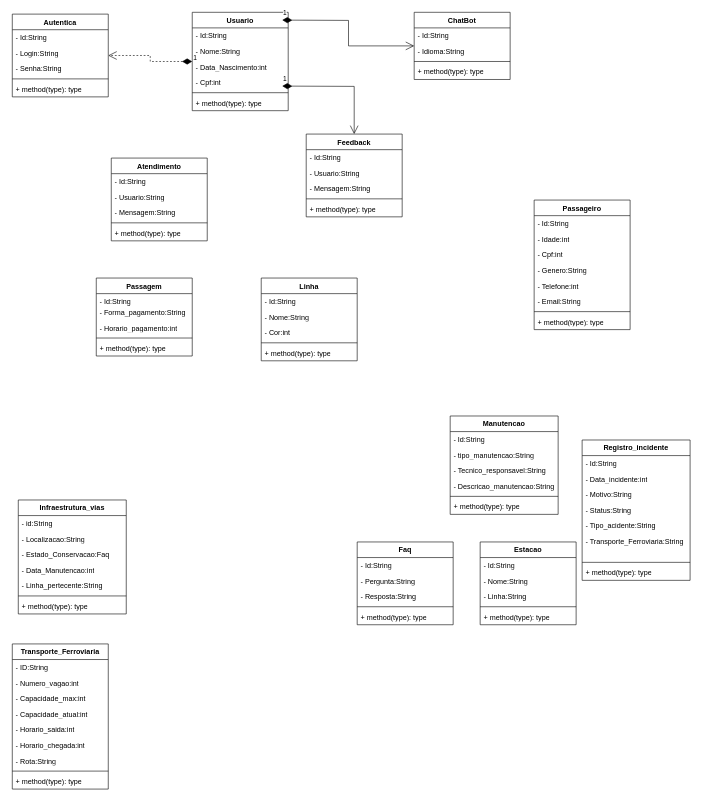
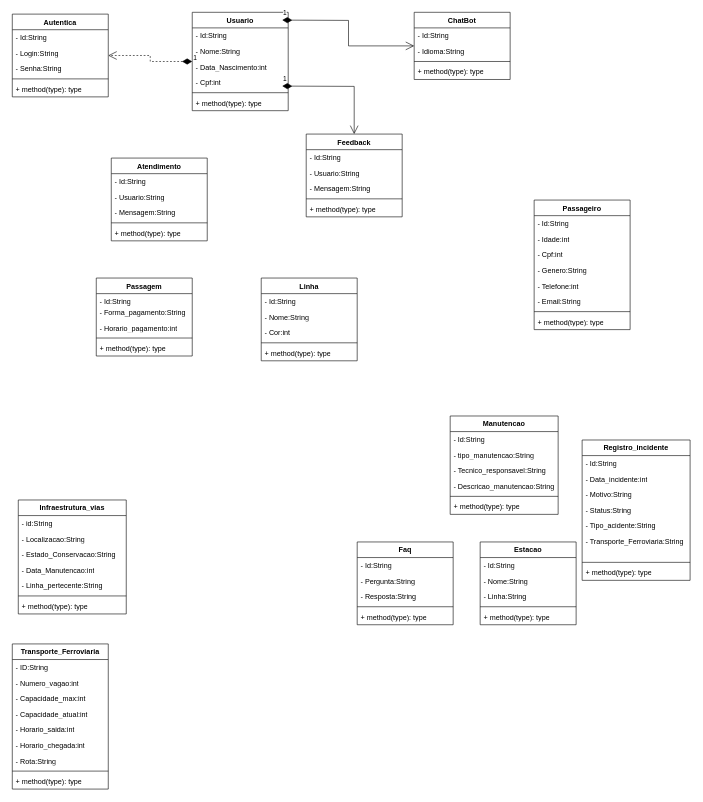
- <mxCell id="79" value="- Estado_Conservacao:Faq" style="text;strokeColor=none;fillColor=none;align=left;verticalAlign=top;spacingLeft=4;spacingRight=4;overflow=hidden;rotatable=0;points=[[0,0.5],[1,0.5]];portConstraint=eastwest;whiteSpace=wrap;html=1;" vertex="1" parent="76"><mxGeometry y="78" width="180" height="26" as="geometry" /></mxCell>
+ <mxCell id="79" value="- Estado_Conservacao:String" style="text;strokeColor=none;fillColor=none;align=left;verticalAlign=top;spacingLeft=4;spacingRight=4;overflow=hidden;rotatable=0;points=[[0,0.5],[1,0.5]];portConstraint=eastwest;whiteSpace=wrap;html=1;" vertex="1" parent="76"><mxGeometry y="78" width="180" height="26" as="geometry" /></mxCell>
